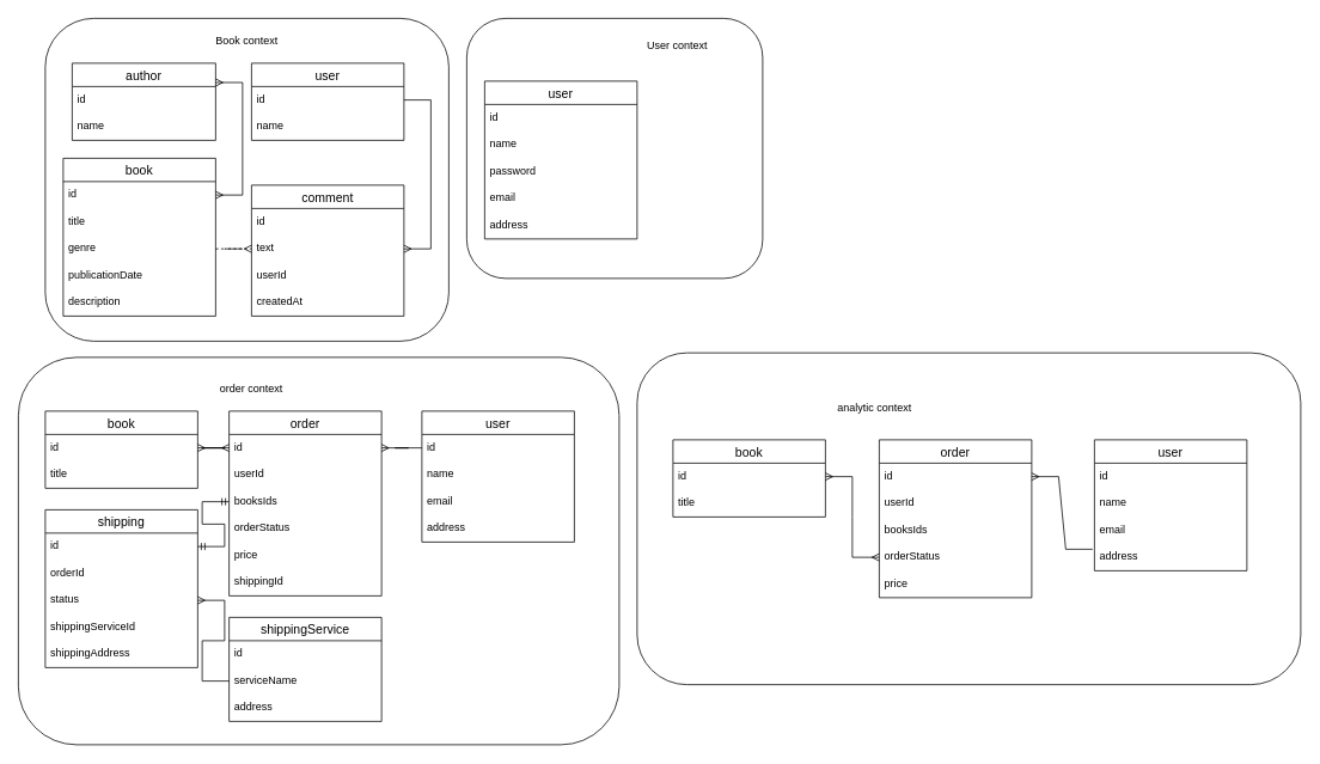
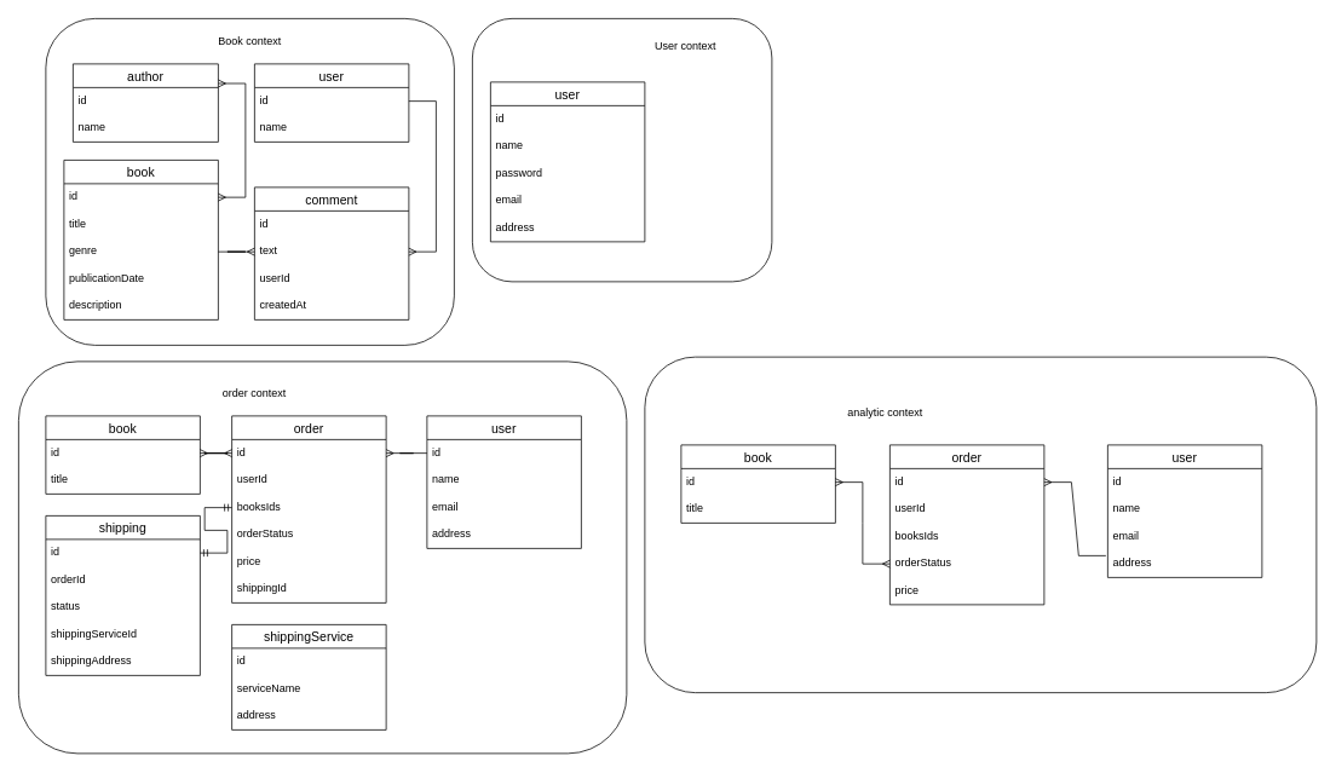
- <mxCell id="12" value="" style="edgeStyle=entityRelationEdgeStyle;fontSize=12;html=1;endArrow=ERmany;rounded=0;exitX=1;exitY=0.5;exitDx=0;exitDy=0;entryX=0;entryY=0.5;entryDx=0;entryDy=0;dashed=1;" edge="1" parent="1" source="8" target="43"><mxGeometry width="100" height="100" relative="1" as="geometry"><mxPoint x="370" y="380" as="sourcePoint" /><mxPoint x="320" y="291" as="targetPoint" /></mxGeometry></mxCell>
+ <mxCell id="12" value="" style="edgeStyle=entityRelationEdgeStyle;fontSize=12;html=1;endArrow=ERmany;rounded=0;exitX=1;exitY=0.5;exitDx=0;exitDy=0;entryX=0;entryY=0.5;entryDx=0;entryDy=0;" edge="1" parent="1" source="8" target="43"><mxGeometry width="100" height="100" relative="1" as="geometry"><mxPoint x="370" y="380" as="sourcePoint" /><mxPoint x="320" y="291" as="targetPoint" /></mxGeometry></mxCell>
- <mxCell id="37" value="" style="edgeStyle=entityRelationEdgeStyle;fontSize=12;html=1;endArrow=ERmany;rounded=0;exitX=0;exitY=0.5;exitDx=0;exitDy=0;entryX=1;entryY=0.5;entryDx=0;entryDy=0;" edge="1" parent="1" source="35" target="29"><mxGeometry width="100" height="100" relative="1" as="geometry"><mxPoint x="720" y="398" as="sourcePoint" /><mxPoint x="220" y="639" as="targetPoint" /></mxGeometry></mxCell>
